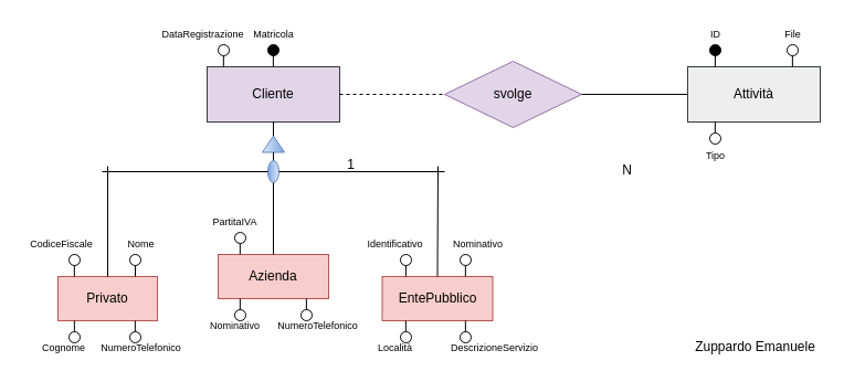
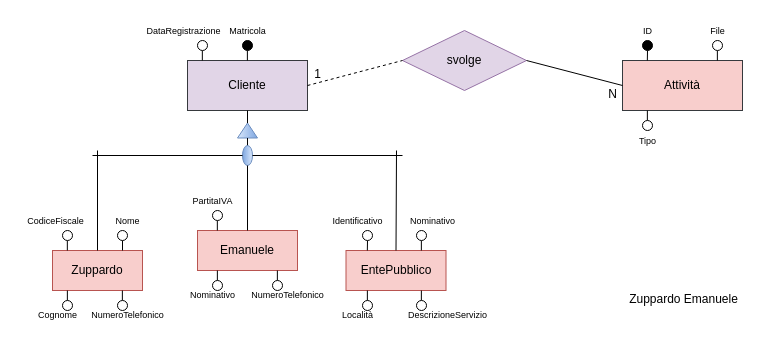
- <mxCell id="6" value="svolge" style="rhombus;whiteSpace=wrap;html=1;fillColor=#e1d5e7;strokeColor=#9673a6;" parent="1" vertex="1"><mxGeometry x="402" y="55" width="124" height="60" as="geometry" /></mxCell>
+ <mxCell id="6" value="svolge" style="rhombus;whiteSpace=wrap;html=1;fillColor=#e1d5e7;strokeColor=#9673a6;" parent="1" vertex="1"><mxGeometry x="402" y="30" width="124" height="60" as="geometry" /></mxCell>
- <mxCell id="7" value="Attività" style="rounded=0;whiteSpace=wrap;html=1;fillColor=#eeeeee;strokeColor=#36393d;" parent="1" vertex="1"><mxGeometry x="622" y="60" width="120" height="50" as="geometry" /></mxCell>
+ <mxCell id="7" value="Attività" style="rounded=0;whiteSpace=wrap;html=1;fillColor=#f8cecc;strokeColor=#36393d;" parent="1" vertex="1"><mxGeometry x="622" y="60" width="120" height="50" as="geometry" /></mxCell>
- <mxCell id="57" value="1" style="text;html=1;align=center;verticalAlign=middle;resizable=0;points=[];autosize=1;" parent="1" vertex="1"><mxGeometry x="307" y="139" width="20" height="20" as="geometry" /></mxCell>
+ <mxCell id="57" value="1" style="text;html=1;align=center;verticalAlign=middle;resizable=0;points=[];autosize=1;" parent="1" vertex="1"><mxGeometry x="307" y="64" width="20" height="20" as="geometry" /></mxCell>
- <mxCell id="58" value="N" style="text;html=1;align=center;verticalAlign=middle;resizable=0;points=[];autosize=1;" parent="1" vertex="1"><mxGeometry x="557" y="144" width="20" height="20" as="geometry" /></mxCell>
+ <mxCell id="58" value="N" style="text;html=1;align=center;verticalAlign=middle;resizable=0;points=[];autosize=1;" parent="1" vertex="1"><mxGeometry x="602" y="84" width="20" height="20" as="geometry" /></mxCell>
- <mxCell id="4" value="Azienda" style="rounded=0;whiteSpace=wrap;html=1;fillColor=#f8cecc;strokeColor=#b85450;" parent="1" vertex="1"><mxGeometry x="197" y="230" width="100" height="40" as="geometry" /></mxCell>
+ <mxCell id="4" value="Emanuele" style="rounded=0;whiteSpace=wrap;html=1;fillColor=#f8cecc;strokeColor=#b85450;" parent="1" vertex="1"><mxGeometry x="197" y="230" width="100" height="40" as="geometry" /></mxCell>
- <mxCell id="3" value="Privato" style="rounded=0;whiteSpace=wrap;html=1;fillColor=#f8cecc;strokeColor=#b85450;" parent="1" vertex="1"><mxGeometry x="52" y="250" width="90" height="40" as="geometry" /></mxCell>
+ <mxCell id="3" value="Zuppardo" style="rounded=0;whiteSpace=wrap;html=1;fillColor=#f8cecc;strokeColor=#b85450;" parent="1" vertex="1"><mxGeometry x="52" y="250" width="90" height="40" as="geometry" /></mxCell>
- <mxCell id="70" value="Zuppardo Emanuele" style="text;html=1;align=center;verticalAlign=middle;resizable=0;points=[];autosize=1;" parent="1" vertex="1"><mxGeometry x="623" y="305" width="119" height="18" as="geometry" /></mxCell>
+ <mxCell id="70" value="Zuppardo Emanuele" style="text;html=1;align=center;verticalAlign=middle;resizable=0;points=[];autosize=1;" parent="1" vertex="1"><mxGeometry x="623" y="290" width="119" height="18" as="geometry" /></mxCell>
